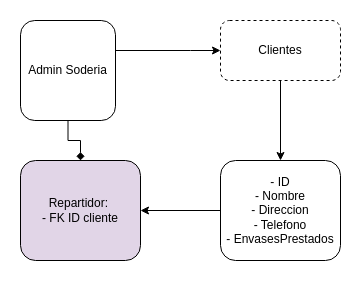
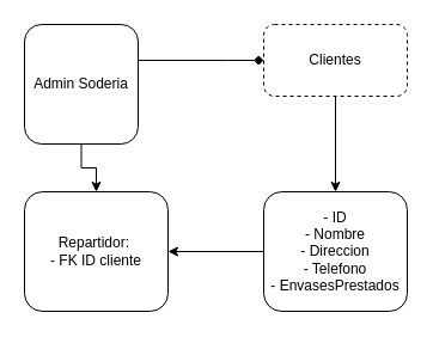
- <mxCell id="2" value="" style="edgeStyle=orthogonalEdgeStyle;rounded=0;orthogonalLoop=1;jettySize=auto;html=1;" edge="1" parent="1" source="4" target="6"><mxGeometry relative="1" as="geometry"><Array as="points"><mxPoint x="190" y="50" /><mxPoint x="190" y="50" /></Array></mxGeometry></mxCell>
+ <mxCell id="2" value="" style="edgeStyle=orthogonalEdgeStyle;rounded=0;orthogonalLoop=1;jettySize=auto;html=1;endArrow=diamond;" edge="1" parent="1" source="4" target="6"><mxGeometry relative="1" as="geometry"><Array as="points"><mxPoint x="190" y="50" /><mxPoint x="190" y="50" /></Array></mxGeometry></mxCell>
- <mxCell id="3" value="" style="edgeStyle=orthogonalEdgeStyle;rounded=0;orthogonalLoop=1;jettySize=auto;html=1;endArrow=diamond;" edge="1" parent="1" source="4" target="9"><mxGeometry relative="1" as="geometry" /></mxCell>
+ <mxCell id="3" value="" style="edgeStyle=orthogonalEdgeStyle;rounded=0;orthogonalLoop=1;jettySize=auto;html=1;" edge="1" parent="1" source="4" target="9"><mxGeometry relative="1" as="geometry" /></mxCell>
- <mxCell id="9" value="Repartidor:&amp;nbsp;&lt;br&gt;- FK ID cliente&lt;br&gt;" style="rounded=1;whiteSpace=wrap;html=1;fillColor=#e1d5e7;" vertex="1" parent="1"><mxGeometry x="20" y="160" width="120" height="100" as="geometry" /></mxCell>
+ <mxCell id="9" value="Repartidor:&amp;nbsp;&lt;br&gt;- FK ID cliente&lt;br&gt;" style="rounded=1;whiteSpace=wrap;html=1;" vertex="1" parent="1"><mxGeometry x="20" y="160" width="120" height="100" as="geometry" /></mxCell>
